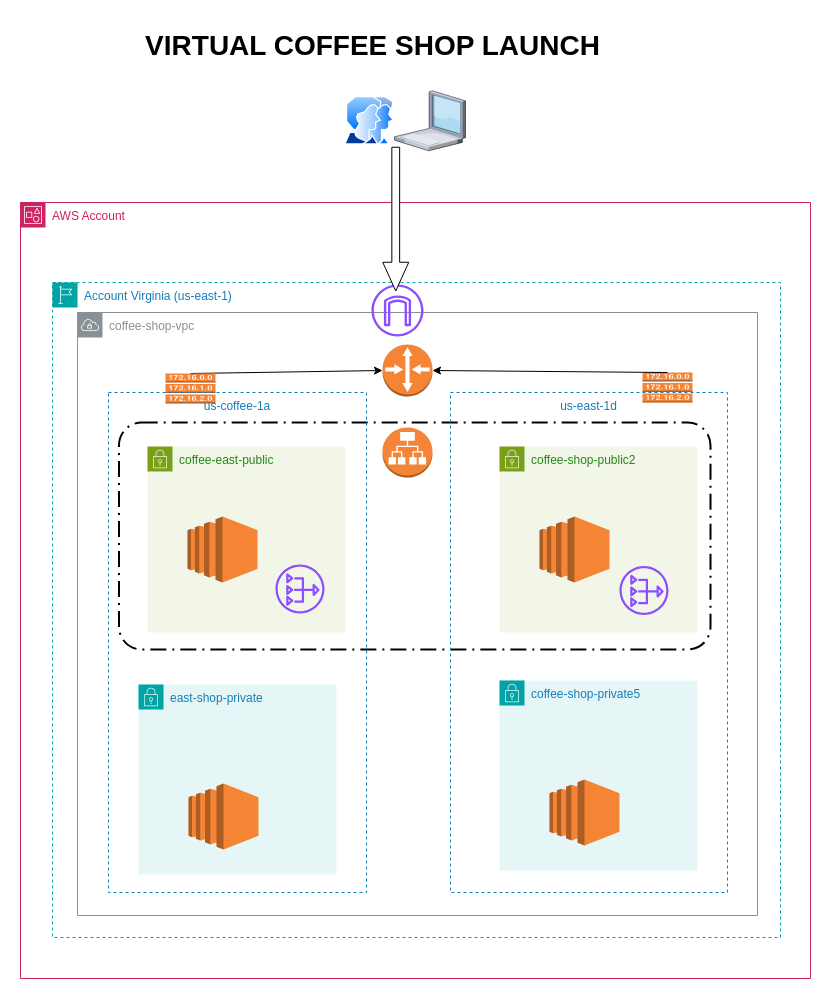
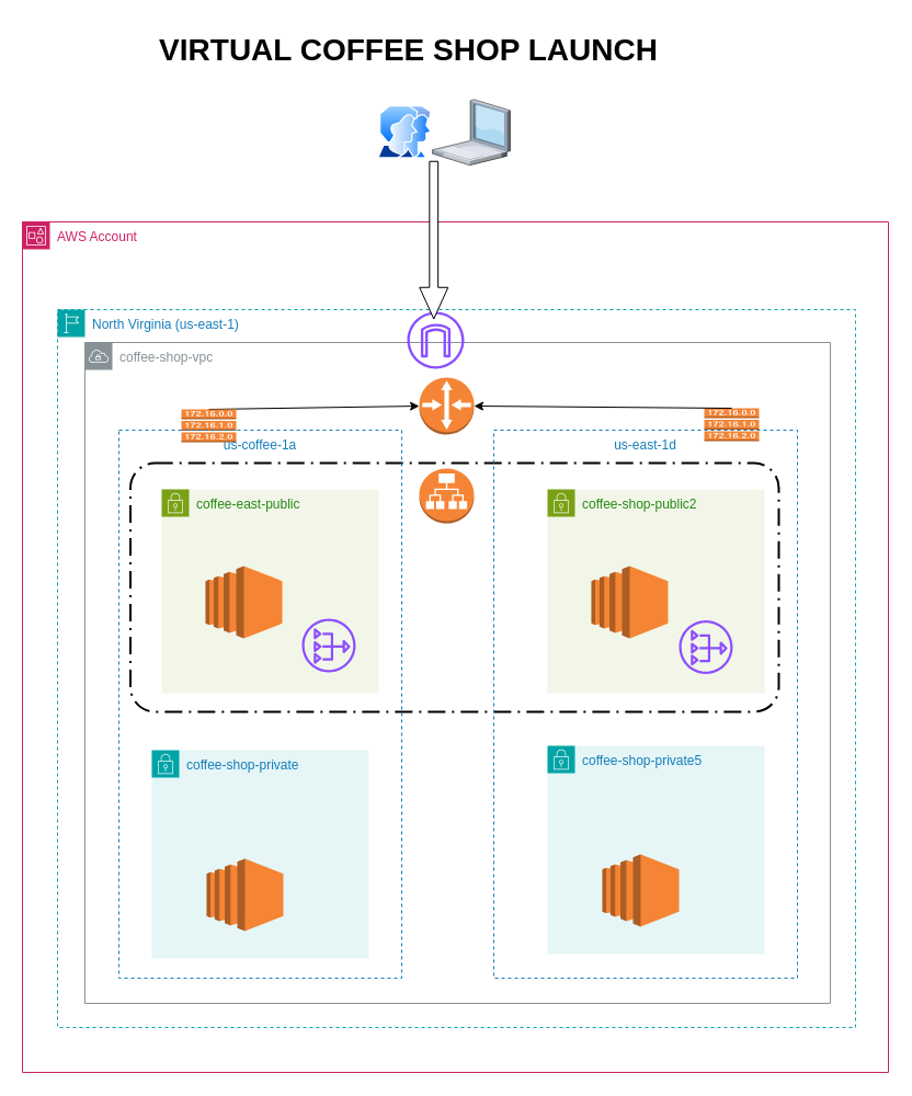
- <mxCell id="4" value="Account Virginia (us-east-1)" style="points=[[0,0],[0.25,0],[0.5,0],[0.75,0],[1,0],[1,0.25],[1,0.5],[1,0.75],[1,1],[0.75,1],[0.5,1],[0.25,1],[0,1],[0,0.75],[0,0.5],[0,0.25]];outlineConnect=0;gradientColor=none;html=1;whiteSpace=wrap;fontSize=12;fontStyle=0;container=1;pointerEvents=0;collapsible=0;recursiveResize=0;shape=mxgraph.aws4.group;grIcon=mxgraph.aws4.group_region;strokeColor=#00A4A6;fillColor=none;verticalAlign=top;align=left;spacingLeft=30;fontColor=#147EBA;dashed=1;" vertex="1" parent="2"><mxGeometry x="32" y="80" width="728" height="655" as="geometry" /></mxCell>
+ <mxCell id="4" value="North Virginia (us-east-1)" style="points=[[0,0],[0.25,0],[0.5,0],[0.75,0],[1,0],[1,0.25],[1,0.5],[1,0.75],[1,1],[0.75,1],[0.5,1],[0.25,1],[0,1],[0,0.75],[0,0.5],[0,0.25]];outlineConnect=0;gradientColor=none;html=1;whiteSpace=wrap;fontSize=12;fontStyle=0;container=1;pointerEvents=0;collapsible=0;recursiveResize=0;shape=mxgraph.aws4.group;grIcon=mxgraph.aws4.group_region;strokeColor=#00A4A6;fillColor=none;verticalAlign=top;align=left;spacingLeft=30;fontColor=#147EBA;dashed=1;" vertex="1" parent="2"><mxGeometry x="32" y="80" width="728" height="655" as="geometry" /></mxCell>
- <mxCell id="17" value="east-shop-private" style="points=[[0,0],[0.25,0],[0.5,0],[0.75,0],[1,0],[1,0.25],[1,0.5],[1,0.75],[1,1],[0.75,1],[0.5,1],[0.25,1],[0,1],[0,0.75],[0,0.5],[0,0.25]];outlineConnect=0;gradientColor=none;html=1;whiteSpace=wrap;fontSize=12;fontStyle=0;container=1;pointerEvents=0;collapsible=0;recursiveResize=0;shape=mxgraph.aws4.group;grIcon=mxgraph.aws4.group_security_group;grStroke=0;strokeColor=#00A4A6;fillColor=#E6F6F7;verticalAlign=top;align=left;spacingLeft=30;fontColor=#147EBA;dashed=0;" vertex="1" parent="2"><mxGeometry x="118" y="482" width="198" height="190" as="geometry" /></mxCell>
+ <mxCell id="17" value="coffee-shop-private" style="points=[[0,0],[0.25,0],[0.5,0],[0.75,0],[1,0],[1,0.25],[1,0.5],[1,0.75],[1,1],[0.75,1],[0.5,1],[0.25,1],[0,1],[0,0.75],[0,0.5],[0,0.25]];outlineConnect=0;gradientColor=none;html=1;whiteSpace=wrap;fontSize=12;fontStyle=0;container=1;pointerEvents=0;collapsible=0;recursiveResize=0;shape=mxgraph.aws4.group;grIcon=mxgraph.aws4.group_security_group;grStroke=0;strokeColor=#00A4A6;fillColor=#E6F6F7;verticalAlign=top;align=left;spacingLeft=30;fontColor=#147EBA;dashed=0;" vertex="1" parent="2"><mxGeometry x="118" y="482" width="198" height="190" as="geometry" /></mxCell>
